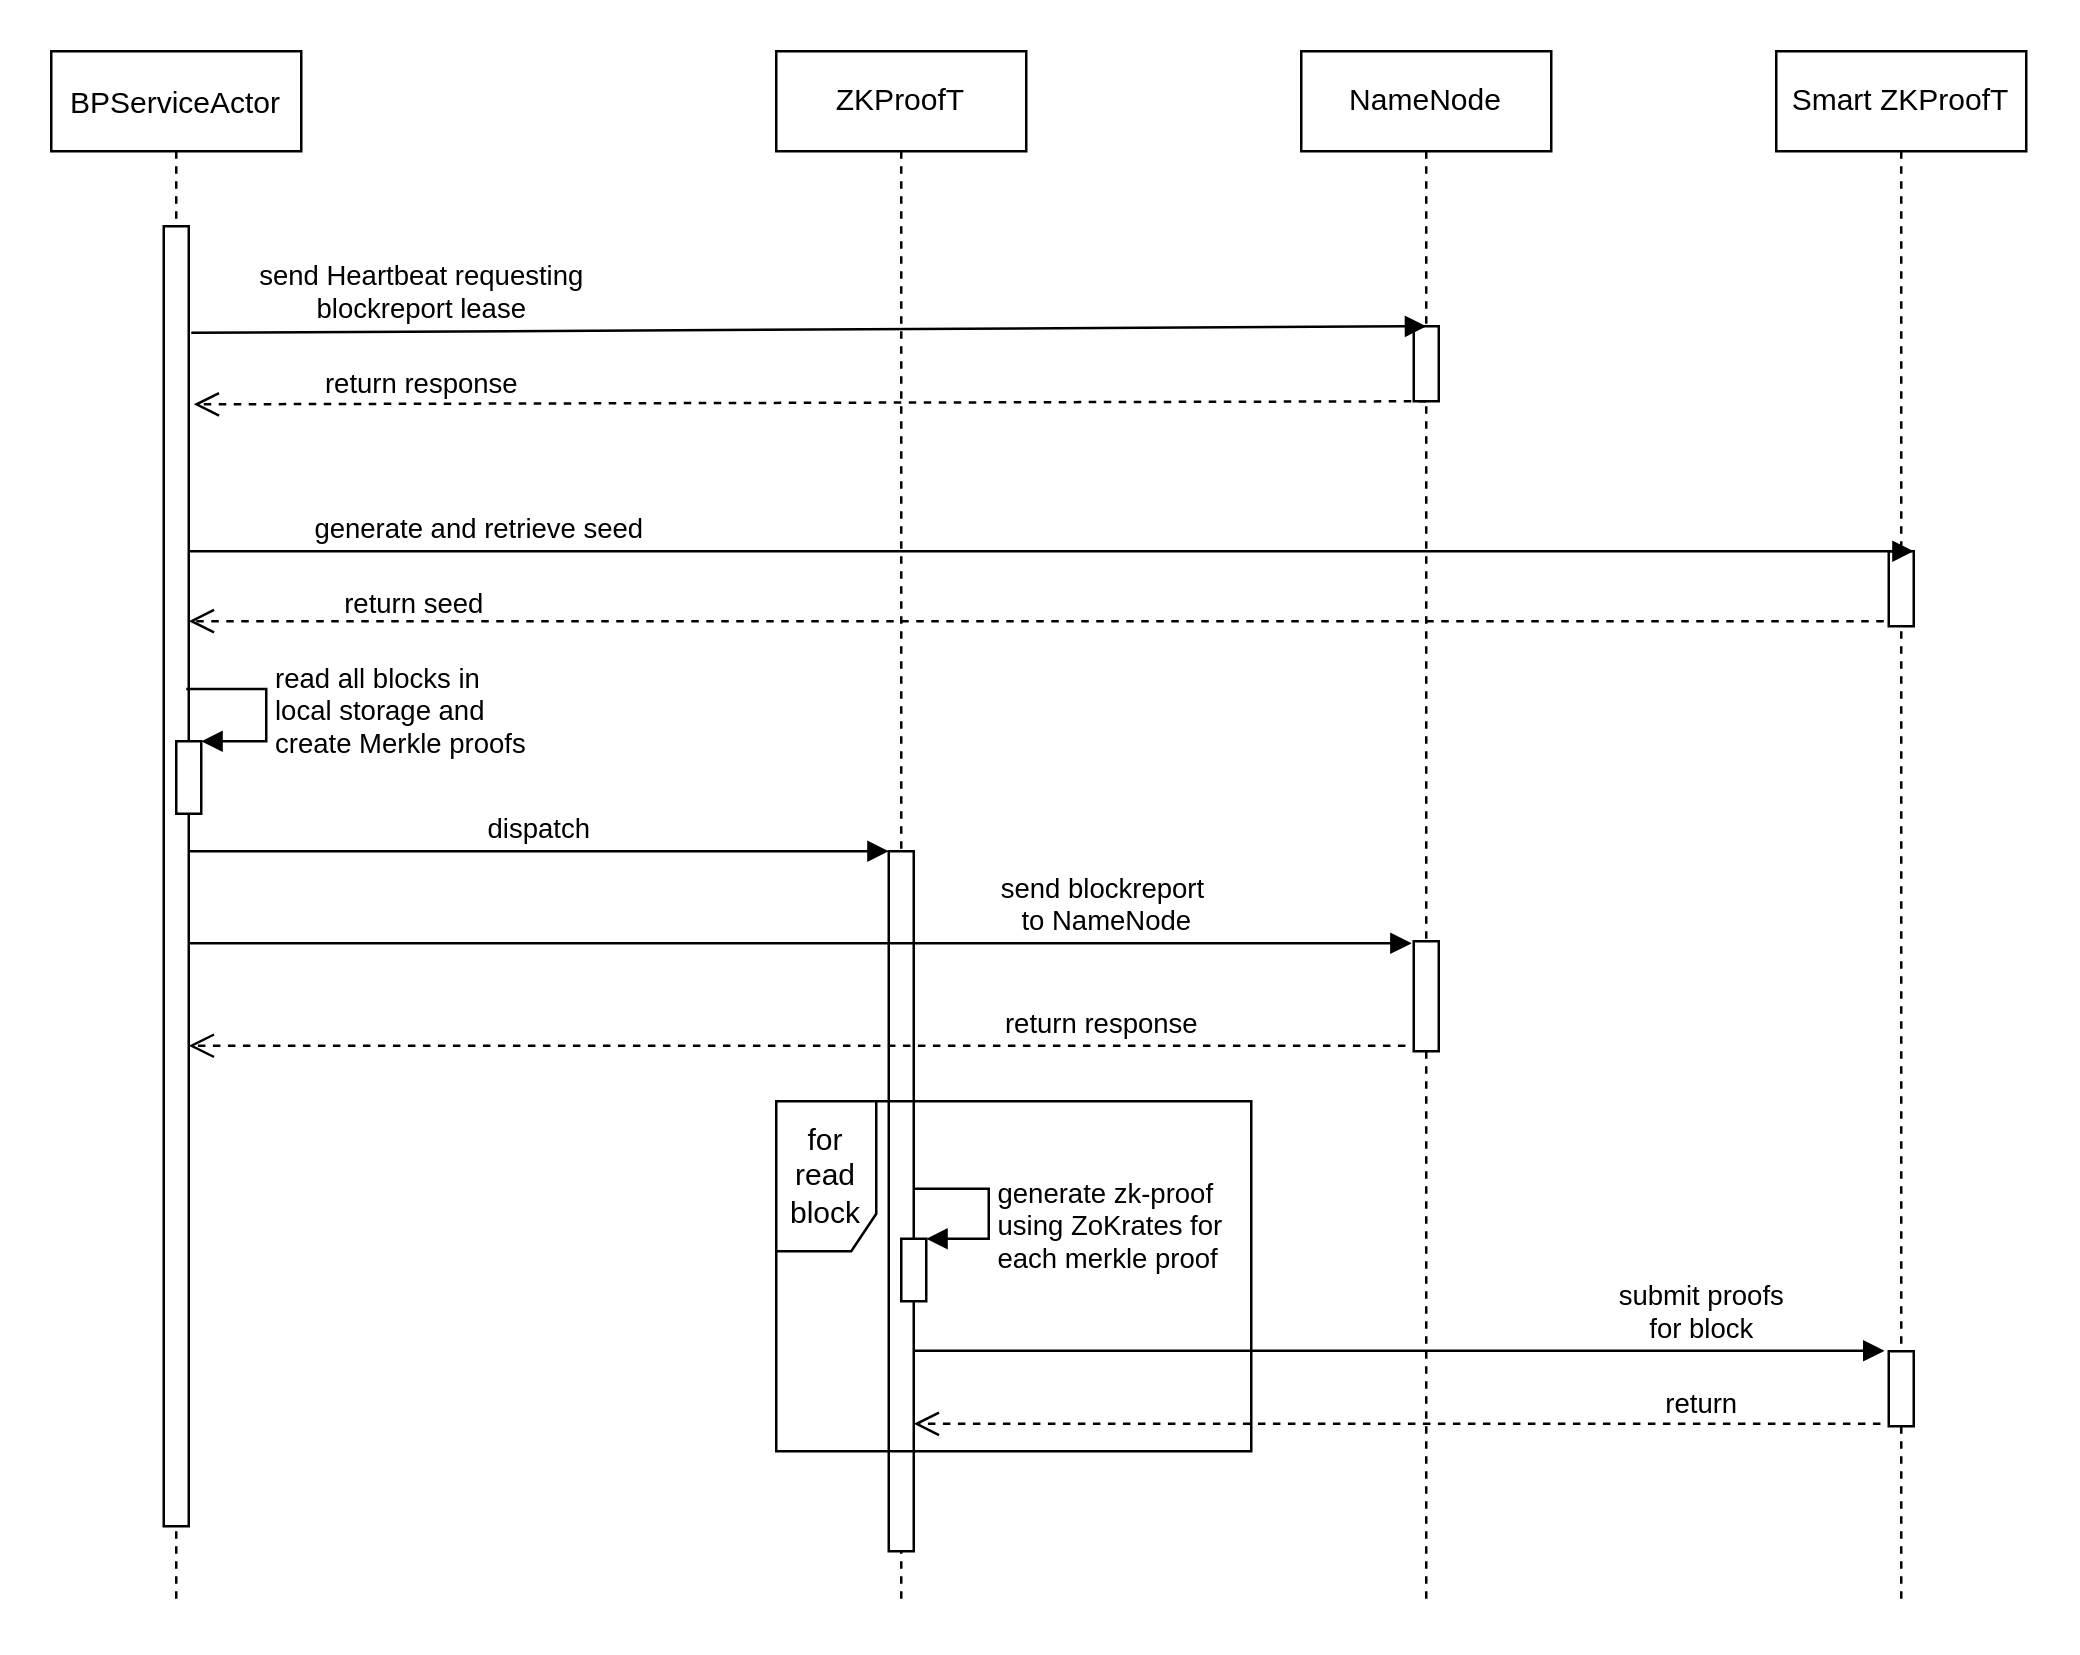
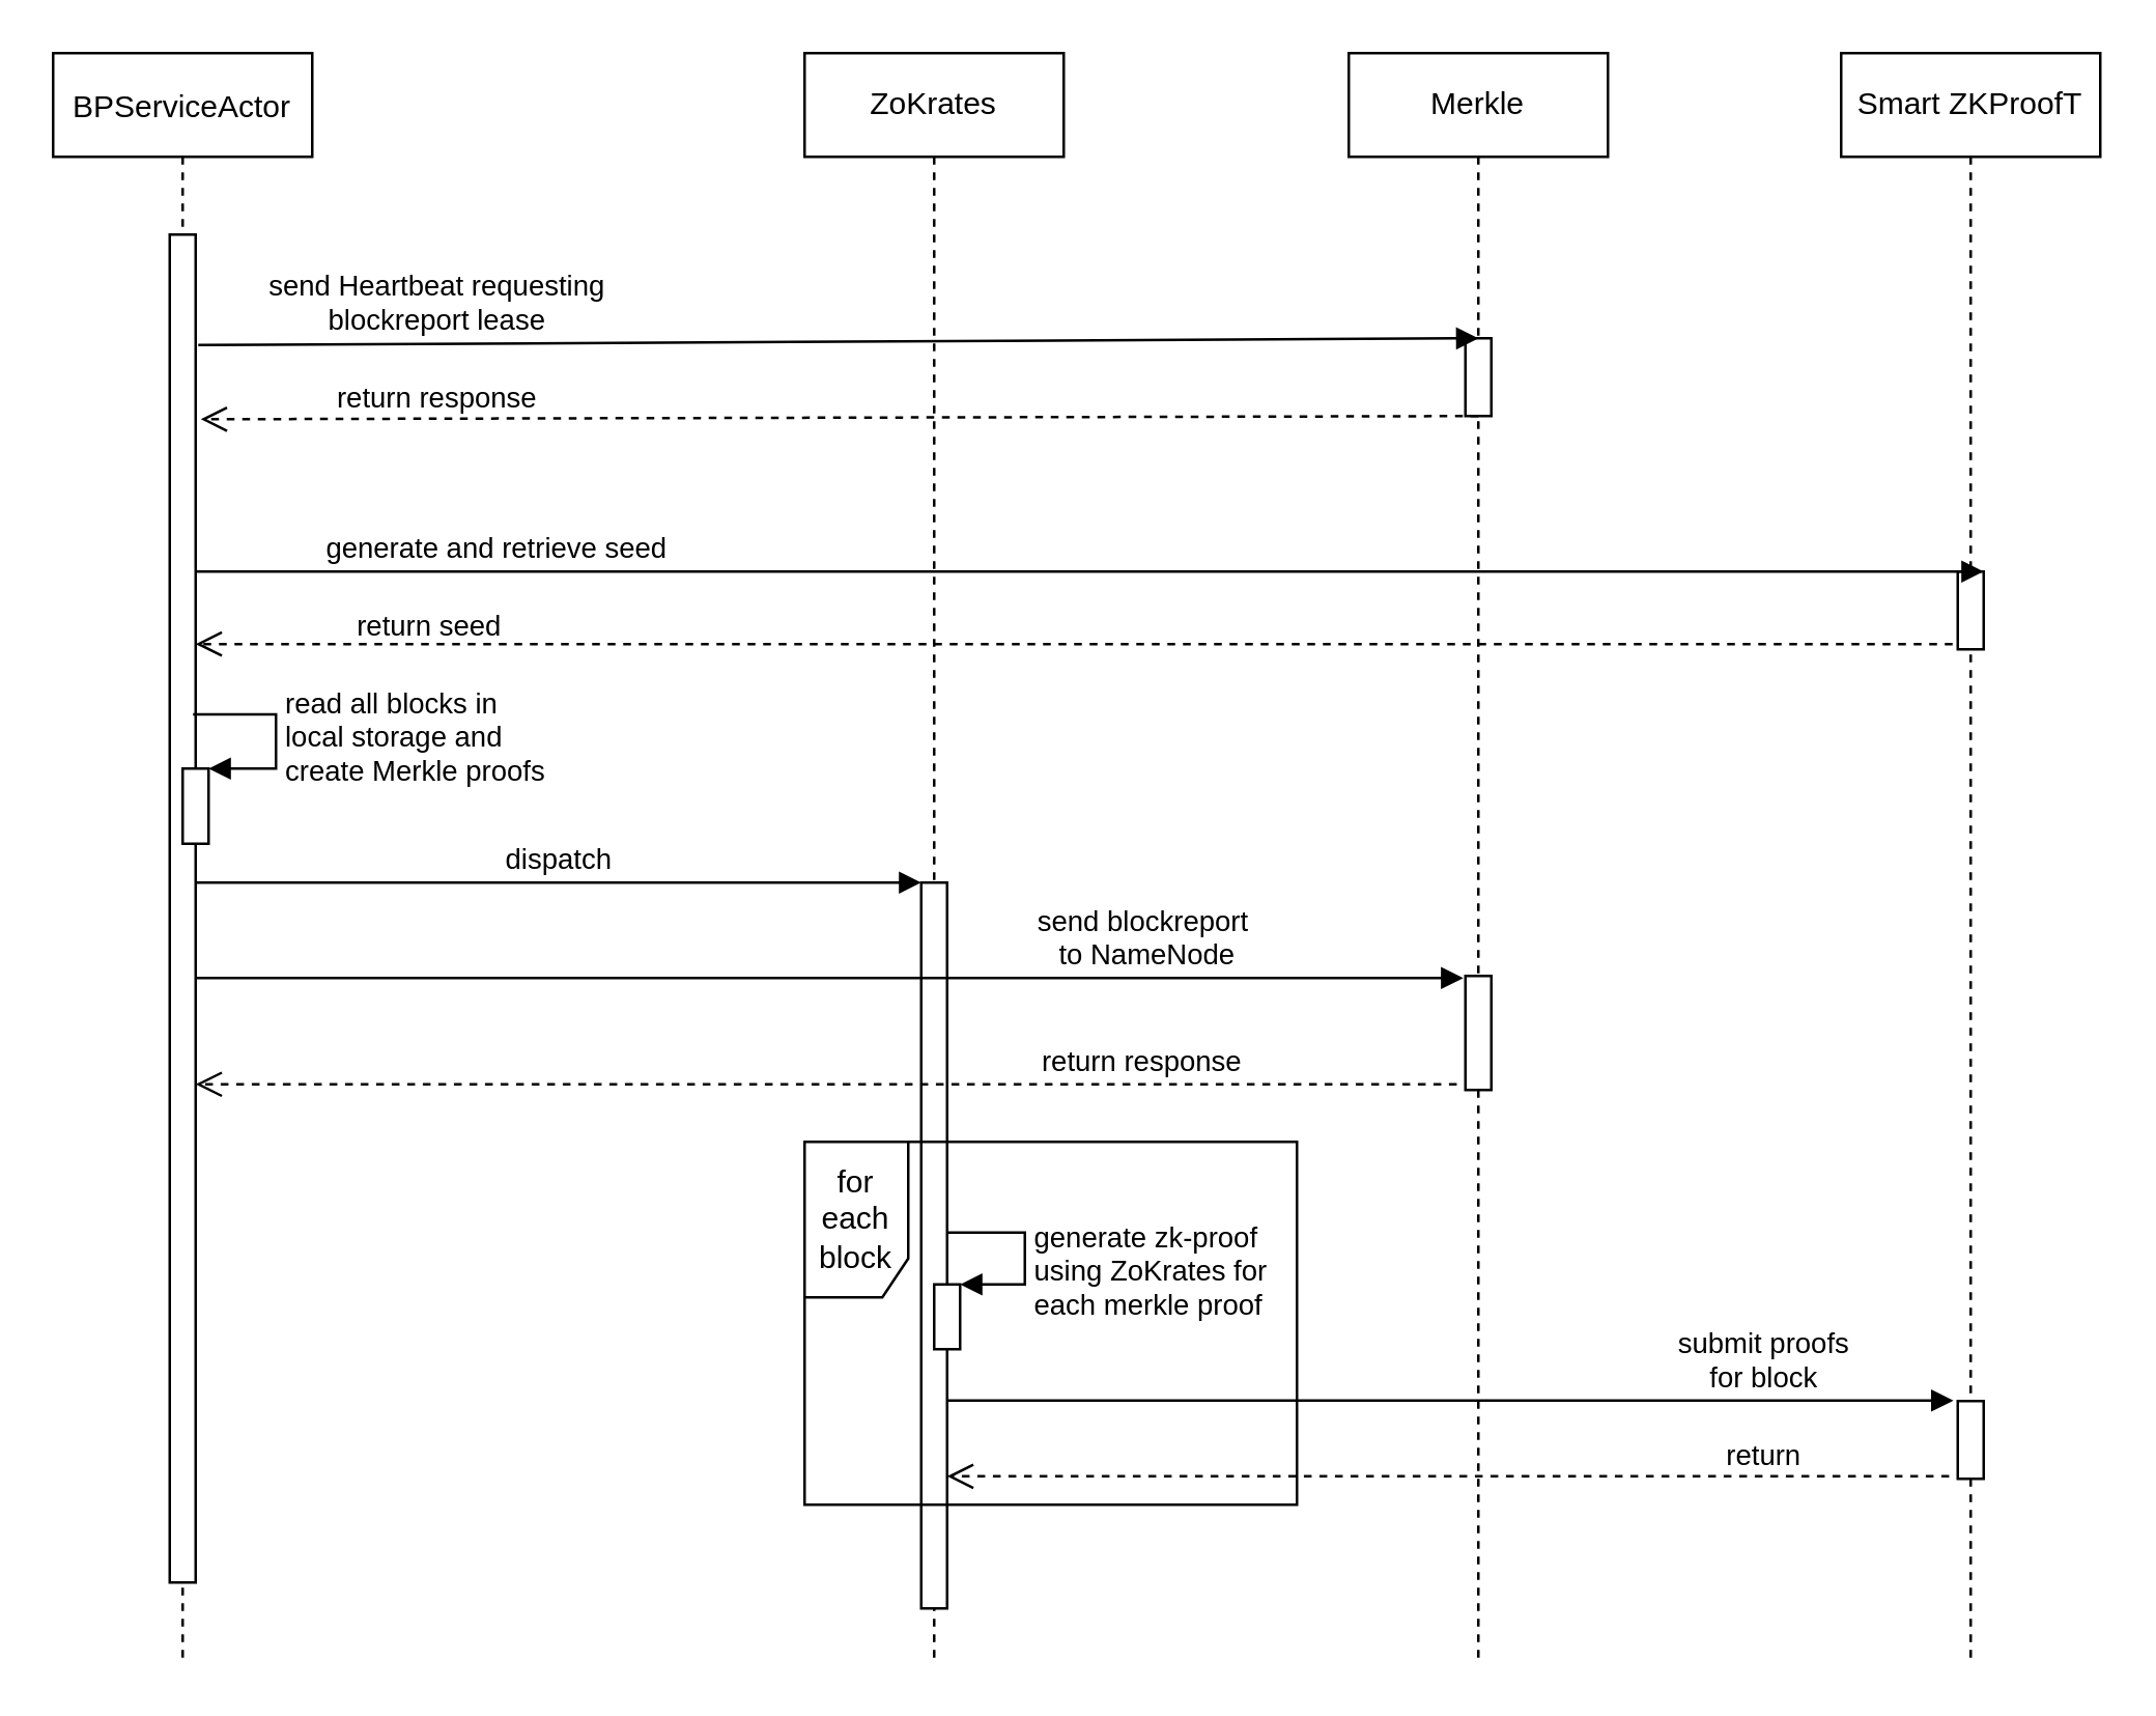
- <mxCell id="16" value="ZKProofT" style="shape=umlLifeline;perimeter=lifelinePerimeter;whiteSpace=wrap;html=1;container=1;collapsible=0;recursiveResize=0;outlineConnect=0;" parent="1" vertex="1"><mxGeometry x="310" y="20" width="100" height="620" as="geometry" /></mxCell>
+ <mxCell id="16" value="ZoKrates" style="shape=umlLifeline;perimeter=lifelinePerimeter;whiteSpace=wrap;html=1;container=1;collapsible=0;recursiveResize=0;outlineConnect=0;" parent="1" vertex="1"><mxGeometry x="310" y="20" width="100" height="620" as="geometry" /></mxCell>
- <mxCell id="6" value="NameNode" style="shape=umlLifeline;perimeter=lifelinePerimeter;whiteSpace=wrap;html=1;container=1;collapsible=0;recursiveResize=0;outlineConnect=0;" parent="1" vertex="1"><mxGeometry x="520" y="20" width="100" height="620" as="geometry" /></mxCell>
+ <mxCell id="6" value="Merkle" style="shape=umlLifeline;perimeter=lifelinePerimeter;whiteSpace=wrap;html=1;container=1;collapsible=0;recursiveResize=0;outlineConnect=0;" parent="1" vertex="1"><mxGeometry x="520" y="20" width="100" height="620" as="geometry" /></mxCell>
- <mxCell id="23" value="for read&lt;br&gt;block" style="shape=umlFrame;whiteSpace=wrap;html=1;width=40;height=60;" parent="1" vertex="1"><mxGeometry x="310" y="440" width="190" height="140" as="geometry" /></mxCell>
+ <mxCell id="23" value="for each&lt;br&gt;block" style="shape=umlFrame;whiteSpace=wrap;html=1;width=40;height=60;" parent="1" vertex="1"><mxGeometry x="310" y="440" width="190" height="140" as="geometry" /></mxCell>
